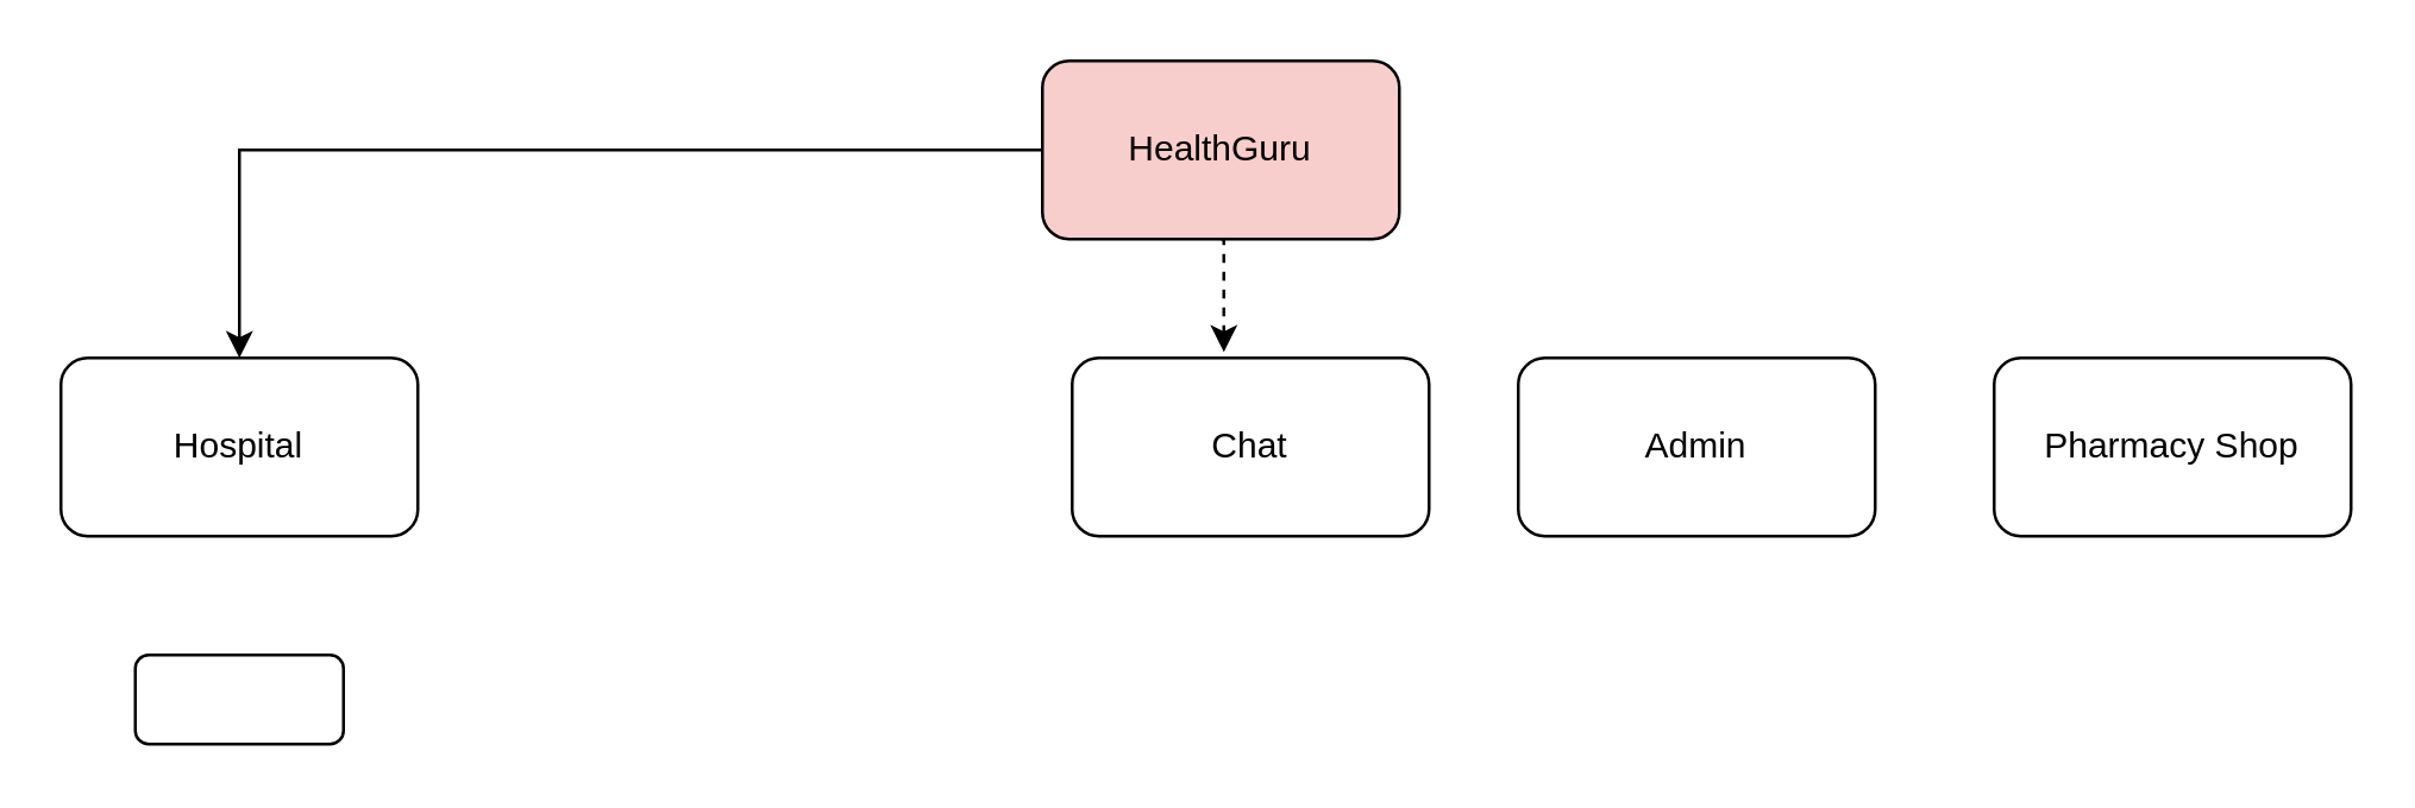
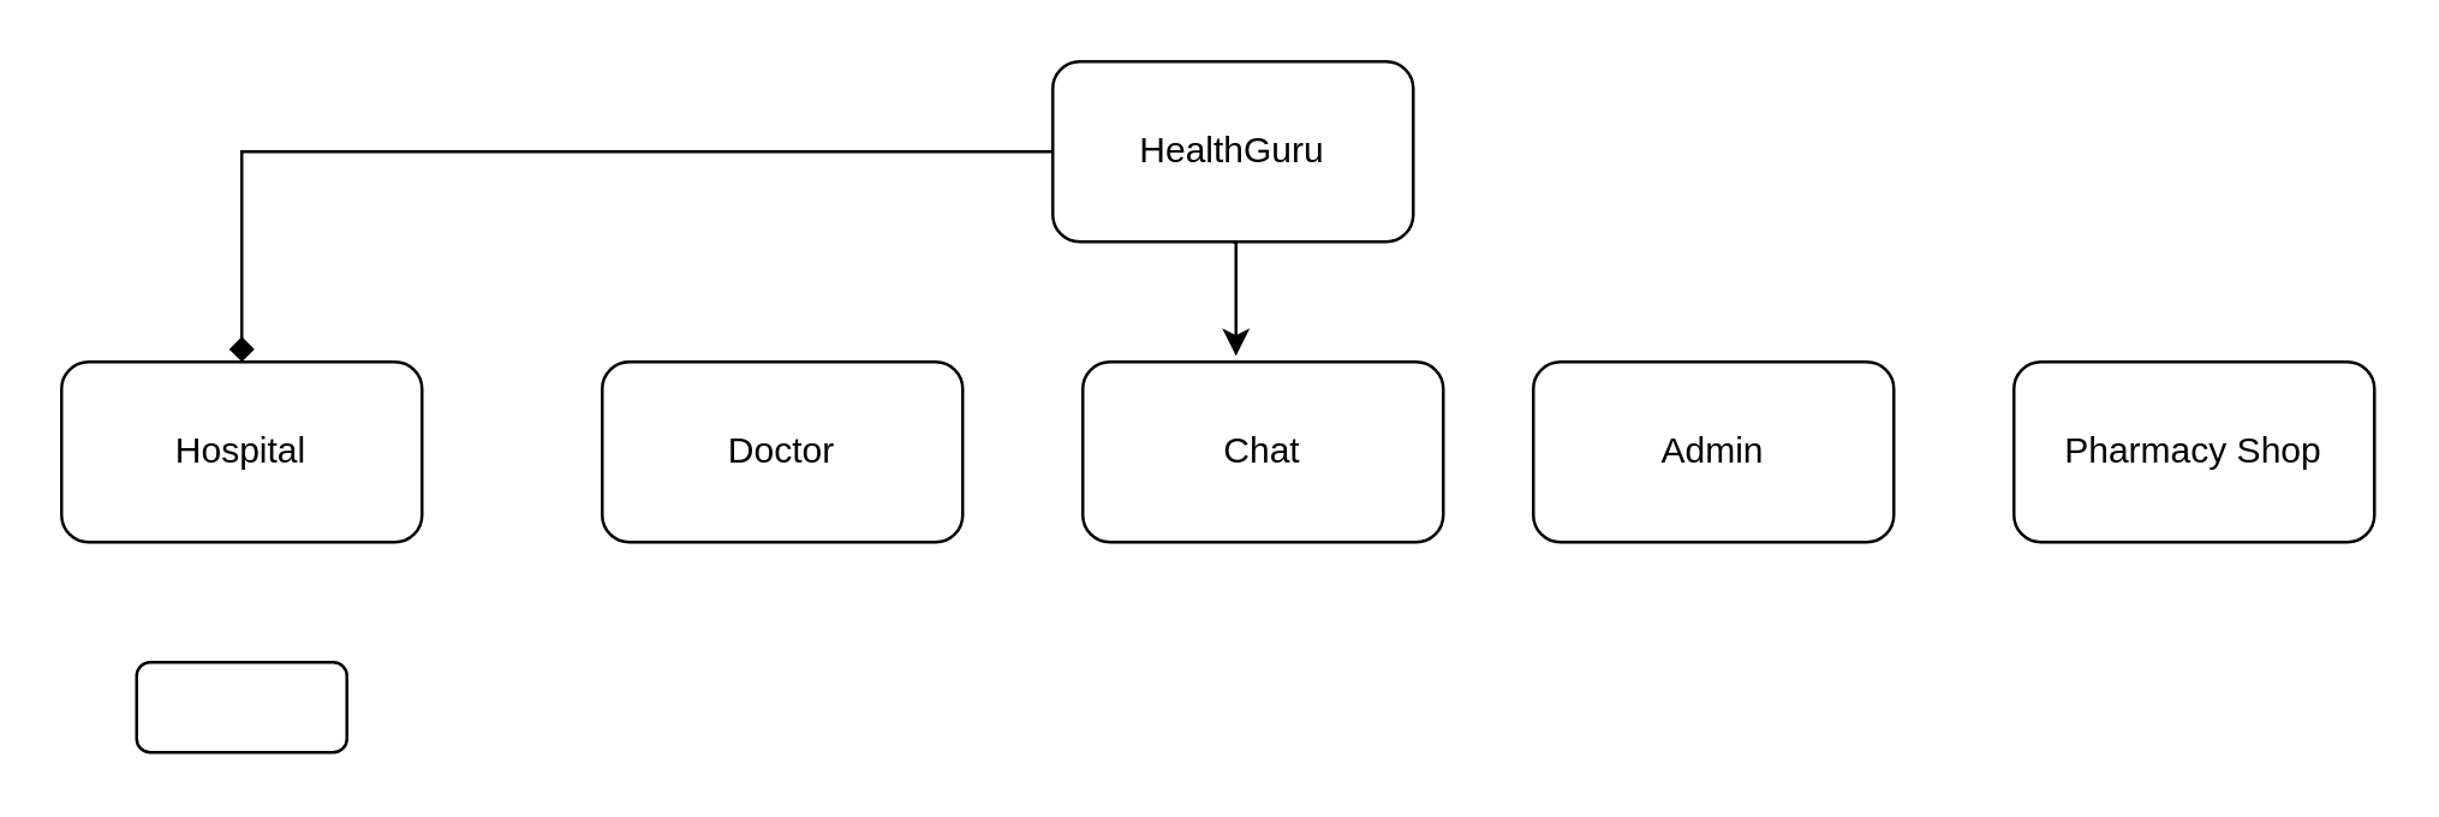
- <mxCell id="3" value="HealthGuru" style="rounded=1;whiteSpace=wrap;html=1;fillColor=#f8cecc;" vertex="1" parent="1"><mxGeometry x="350" y="20" width="120" height="60" as="geometry" /></mxCell>
+ <mxCell id="3" value="HealthGuru" style="rounded=1;whiteSpace=wrap;html=1;" vertex="1" parent="1"><mxGeometry x="350" y="20" width="120" height="60" as="geometry" /></mxCell>
- <mxCell id="9" style="edgeStyle=orthogonalEdgeStyle;rounded=0;orthogonalLoop=1;jettySize=auto;html=1;exitX=0.5;exitY=1;exitDx=0;exitDy=0;entryX=0.425;entryY=-0.033;entryDx=0;entryDy=0;entryPerimeter=0;dashed=1;" edge="1" parent="1" source="3" target="6"><mxGeometry relative="1" as="geometry" /></mxCell>
+ <mxCell id="9" style="edgeStyle=orthogonalEdgeStyle;rounded=0;orthogonalLoop=1;jettySize=auto;html=1;exitX=0.5;exitY=1;exitDx=0;exitDy=0;entryX=0.425;entryY=-0.033;entryDx=0;entryDy=0;entryPerimeter=0;" edge="1" parent="1" source="3" target="6"><mxGeometry relative="1" as="geometry" /></mxCell>
- <mxCell id="2" value="" style="edgeStyle=orthogonalEdgeStyle;rounded=0;orthogonalLoop=1;jettySize=auto;html=1;entryX=0.5;entryY=0;entryDx=0;entryDy=0;" edge="1" parent="1" source="3" target="4"><mxGeometry relative="1" as="geometry"><mxPoint x="250" y="50" as="targetPoint" /></mxGeometry></mxCell>
+ <mxCell id="2" value="" style="edgeStyle=orthogonalEdgeStyle;rounded=0;orthogonalLoop=1;jettySize=auto;html=1;entryX=0.5;entryY=0;entryDx=0;entryDy=0;endArrow=diamond;" edge="1" parent="1" source="3" target="4"><mxGeometry relative="1" as="geometry"><mxPoint x="250" y="50" as="targetPoint" /></mxGeometry></mxCell>
+ <mxCell id="5" value="Doctor" style="rounded=1;whiteSpace=wrap;html=1;" vertex="1" parent="1"><mxGeometry x="200" y="120" width="120" height="60" as="geometry" /></mxCell>
